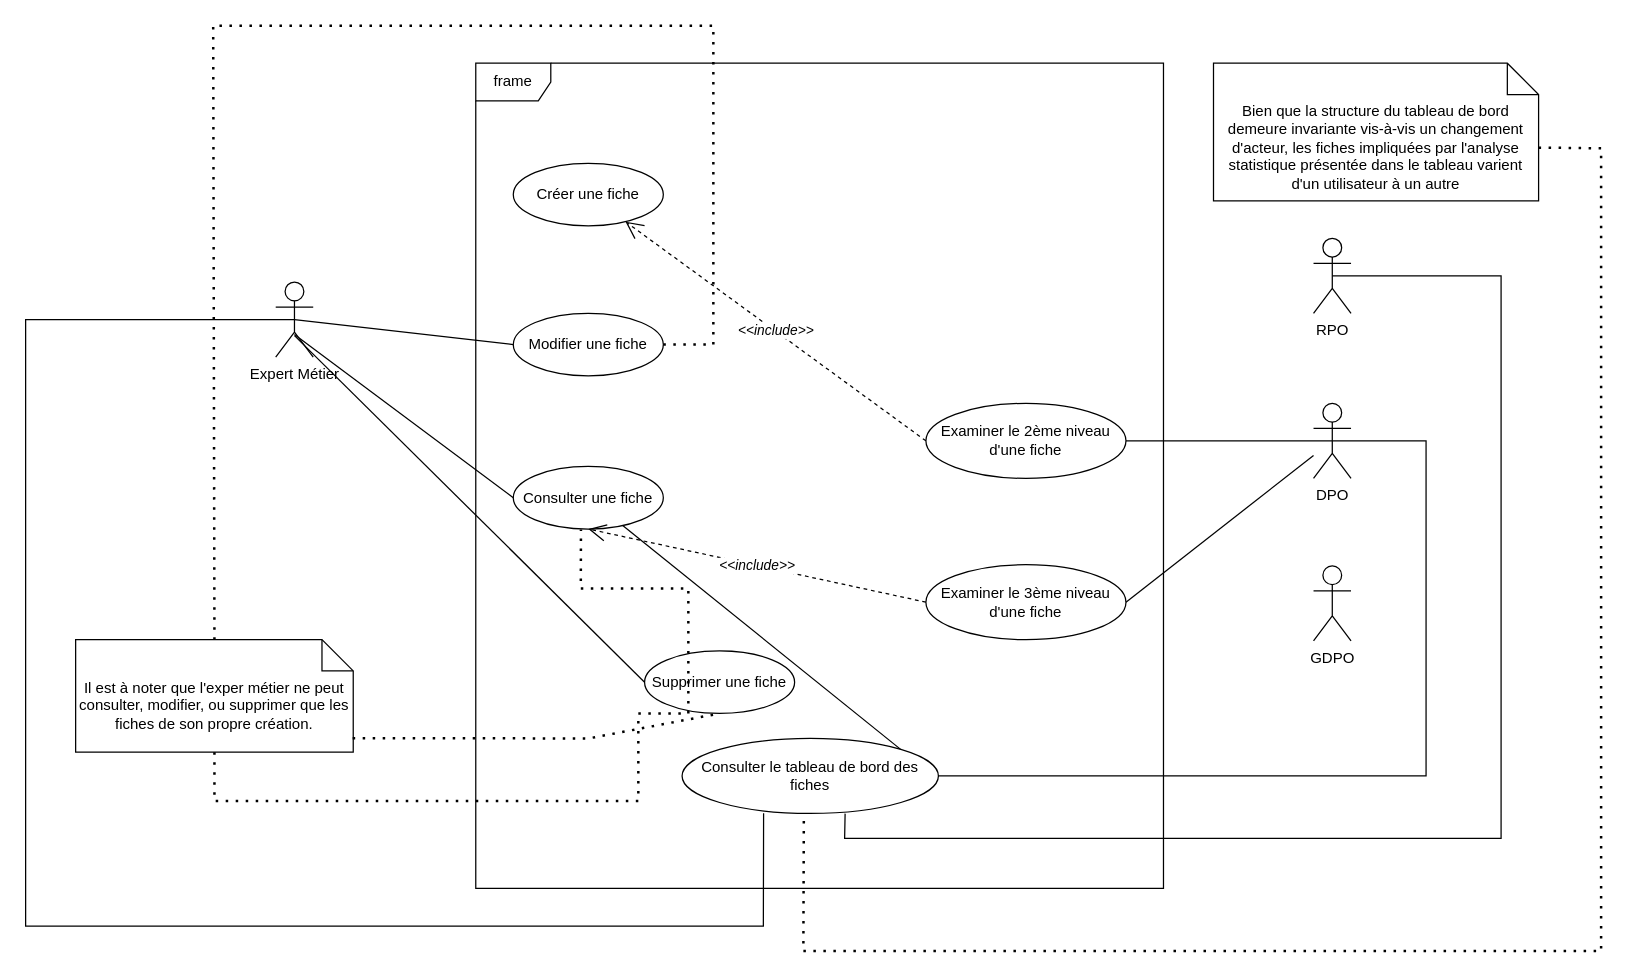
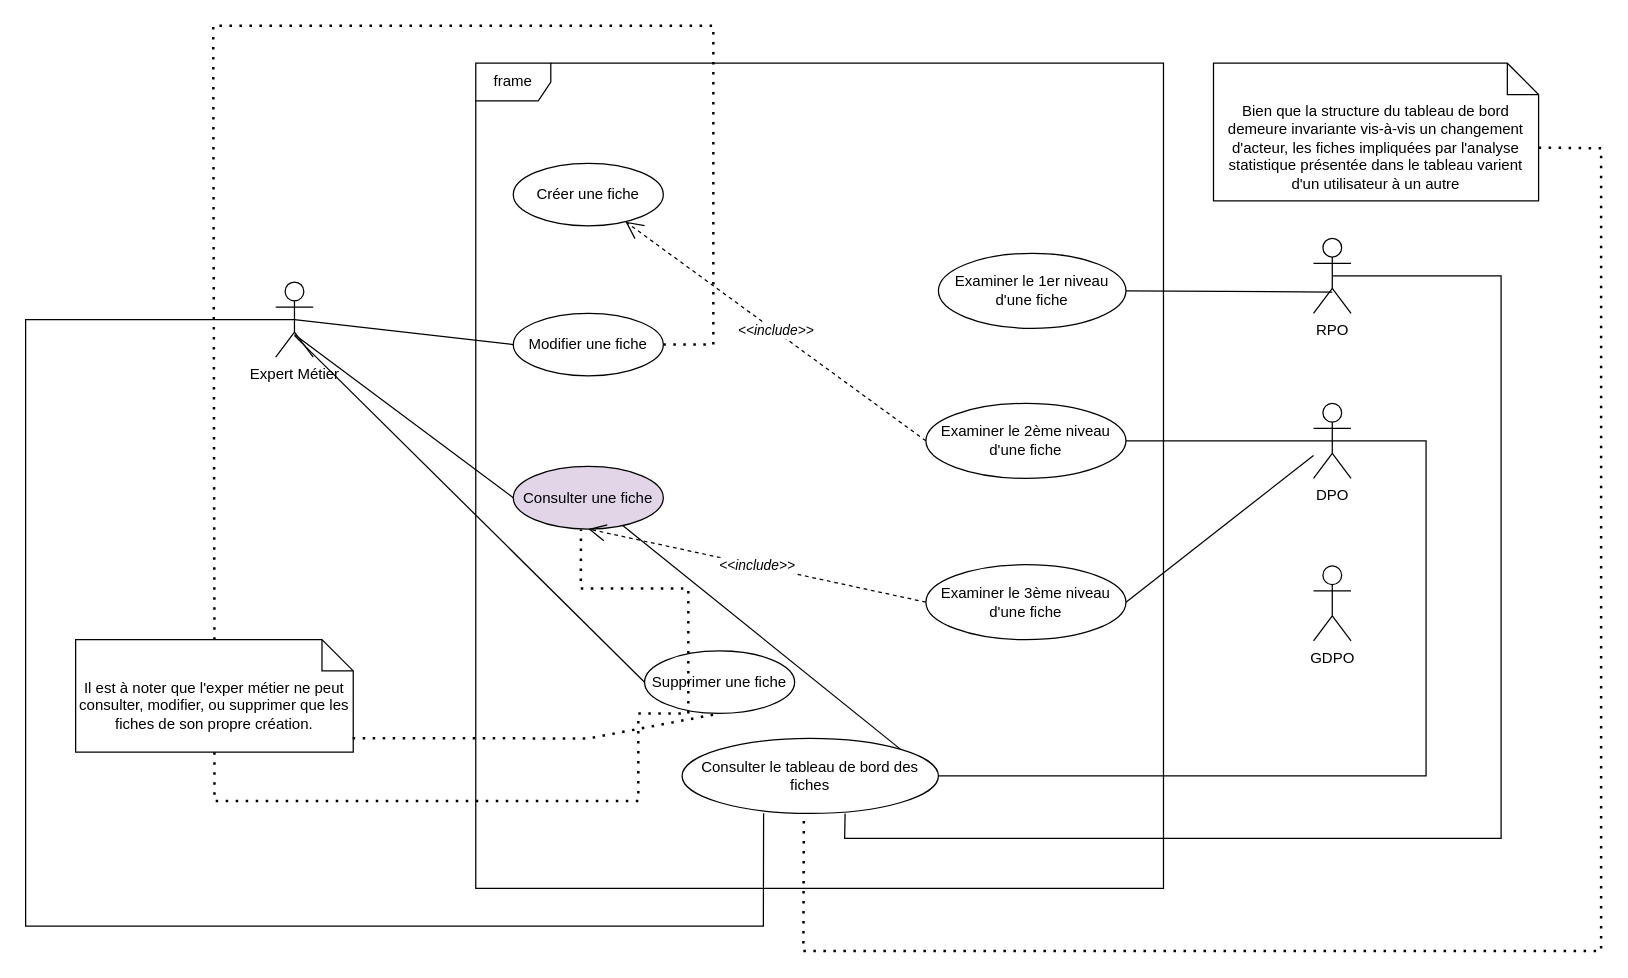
+ <mxCell id="6" value="Examiner le 1er niveau d'une fiche " style="ellipse;whiteSpace=wrap;html=1;" vertex="1" parent="1"><mxGeometry x="750" y="202" width="150" height="60" as="geometry" /></mxCell>
+ <mxCell id="18" value="" style="endArrow=none;html=1;rounded=0;exitX=1;exitY=0.5;exitDx=0;exitDy=0;entryX=0.5;entryY=0.717;entryDx=0;entryDy=0;entryPerimeter=0;" edge="1" parent="1" source="6" target="9"><mxGeometry width="50" height="50" relative="1" as="geometry"><mxPoint x="860" y="342" as="sourcePoint" /><mxPoint x="1020" y="262" as="targetPoint" /></mxGeometry></mxCell>
- <mxCell id="7" value="Consulter une fiche " style="ellipse;whiteSpace=wrap;html=1;" vertex="1" parent="1"><mxGeometry x="410" y="372.5" width="120" height="50" as="geometry" /></mxCell>
+ <mxCell id="7" value="Consulter une fiche " style="ellipse;whiteSpace=wrap;html=1;fillColor=#e1d5e7;" vertex="1" parent="1"><mxGeometry x="410" y="372.5" width="120" height="50" as="geometry" /></mxCell>
